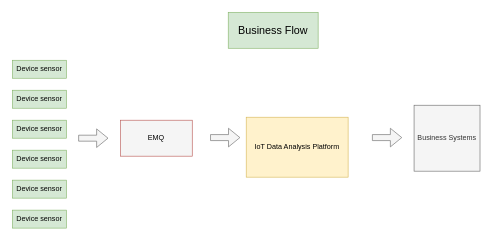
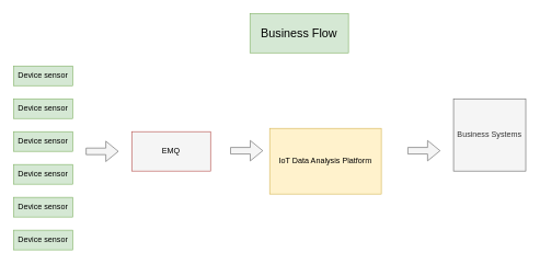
- <mxCell id="5" value="Business Systems" style="whiteSpace=wrap;html=1;aspect=fixed;fillColor=#f5f5f5;fontColor=#333333;strokeColor=#666666;" vertex="1" parent="1"><mxGeometry x="690" y="175" width="110" height="110" as="geometry" /></mxCell>
+ <mxCell id="5" value="Business Systems" style="whiteSpace=wrap;html=1;aspect=fixed;fillColor=#f5f5f5;fontColor=#333333;strokeColor=#666666;" vertex="1" parent="1"><mxGeometry x="690" y="150" width="110" height="110" as="geometry" /></mxCell>
